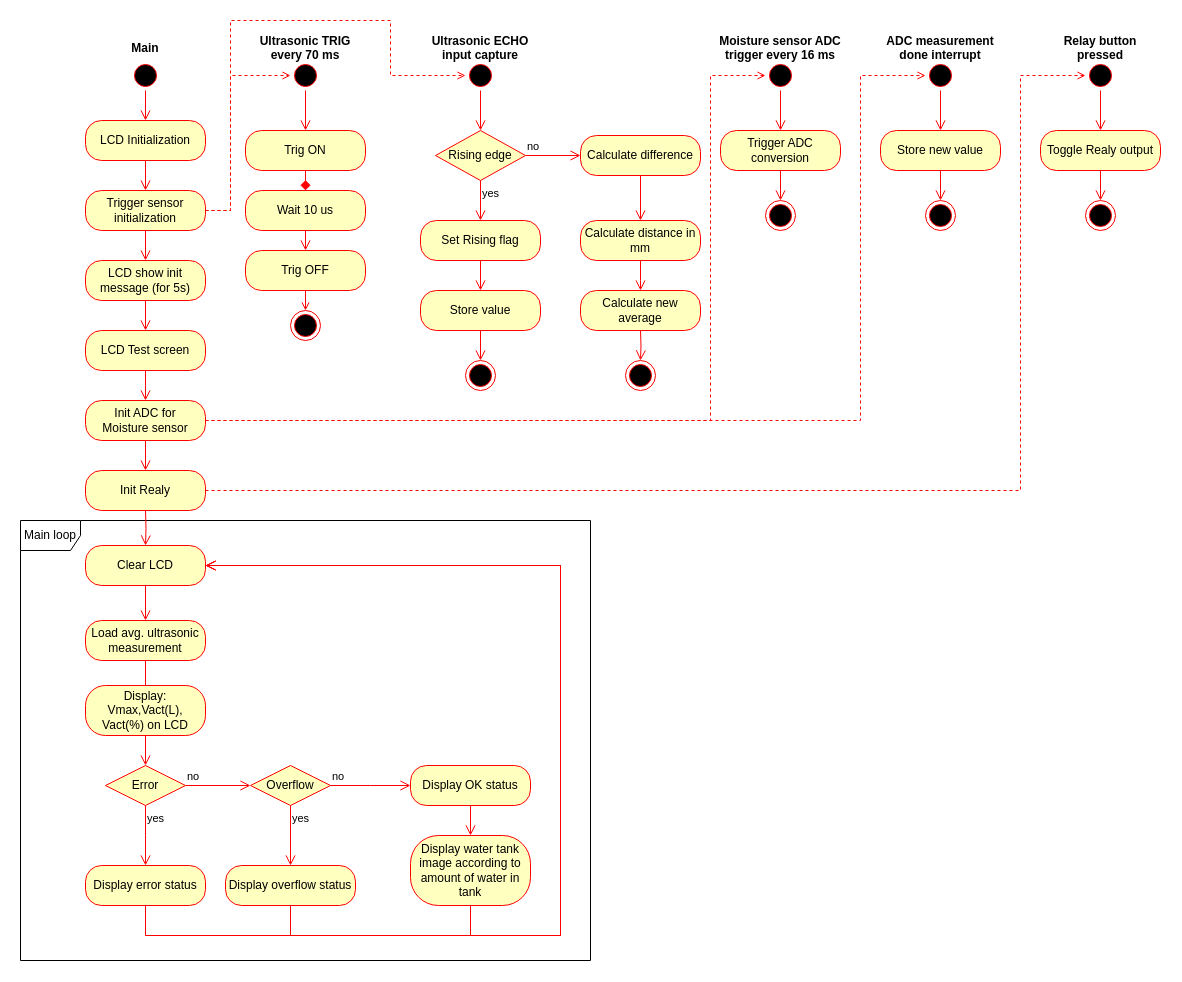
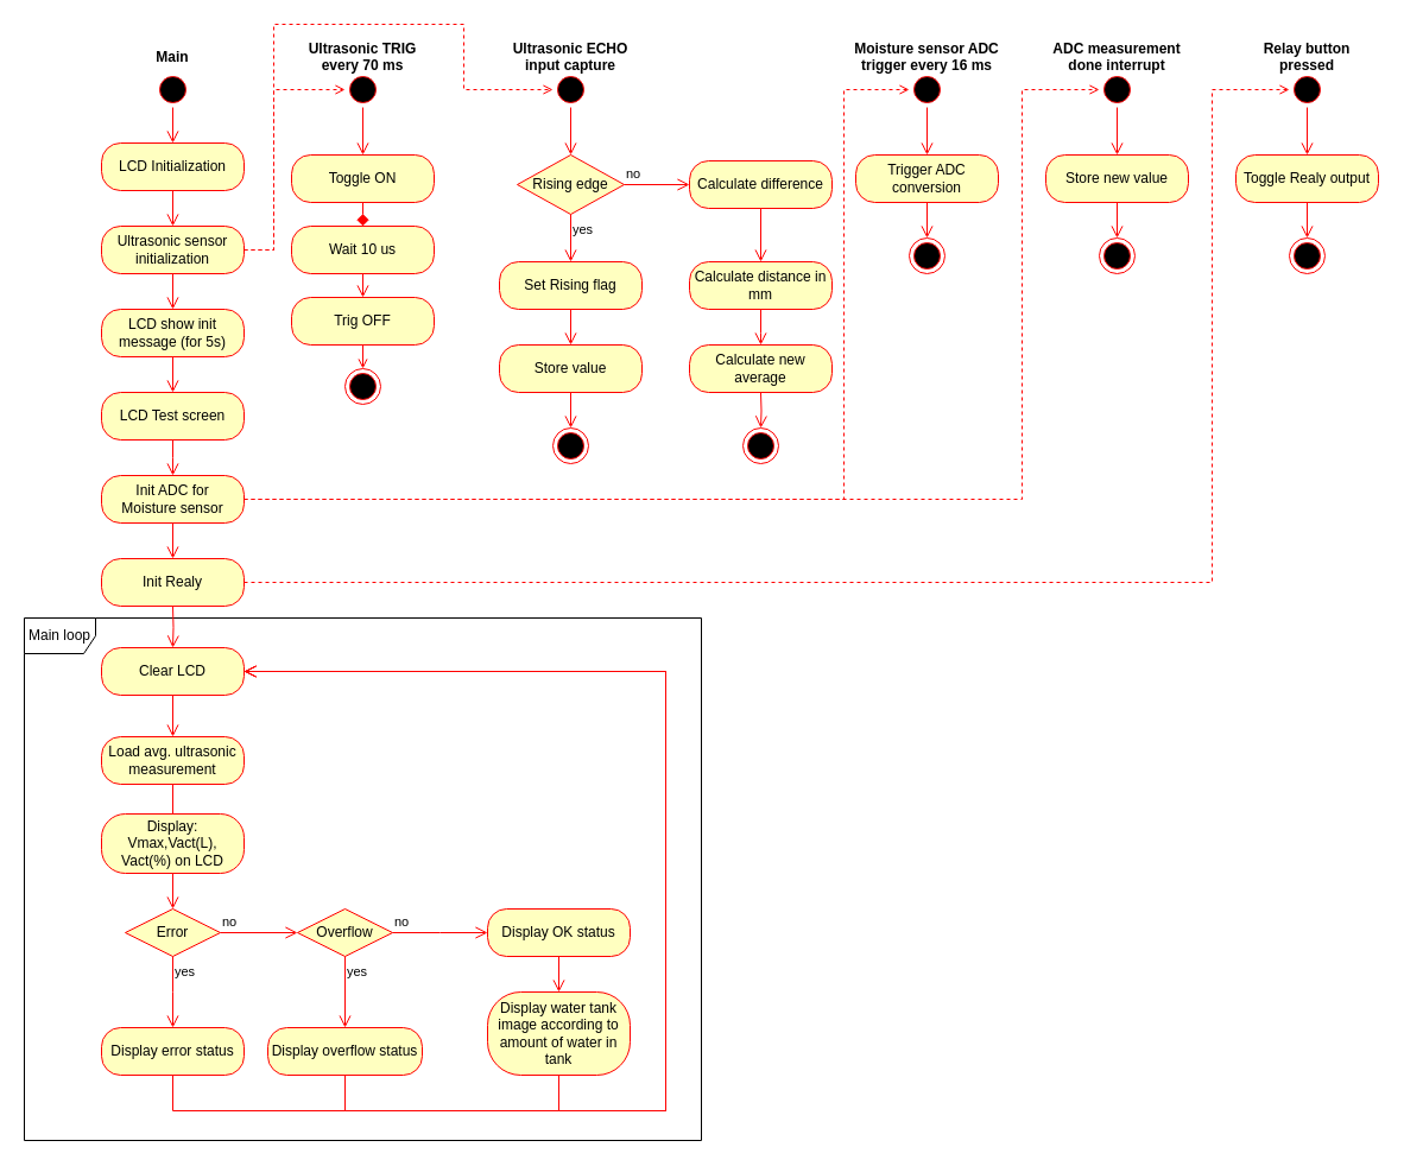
- <mxCell id="41" value="Trig ON" style="rounded=1;whiteSpace=wrap;html=1;arcSize=40;fontColor=#000000;fillColor=#ffffc0;strokeColor=#ff0000;" vertex="1" parent="1"><mxGeometry x="245" y="130" width="120" height="40" as="geometry" /></mxCell>
+ <mxCell id="41" value="Toggle ON" style="rounded=1;whiteSpace=wrap;html=1;arcSize=40;fontColor=#000000;fillColor=#ffffc0;strokeColor=#ff0000;" vertex="1" parent="1"><mxGeometry x="245" y="130" width="120" height="40" as="geometry" /></mxCell>
- <mxCell id="10" value="Trigger sensor initialization" style="rounded=1;whiteSpace=wrap;html=1;arcSize=40;fontColor=#000000;fillColor=#ffffc0;strokeColor=#ff0000;" vertex="1" parent="1"><mxGeometry x="85" y="190" width="120" height="40" as="geometry" /></mxCell>
+ <mxCell id="10" value="Ultrasonic sensor initialization" style="rounded=1;whiteSpace=wrap;html=1;arcSize=40;fontColor=#000000;fillColor=#ffffc0;strokeColor=#ff0000;" vertex="1" parent="1"><mxGeometry x="85" y="190" width="120" height="40" as="geometry" /></mxCell>
